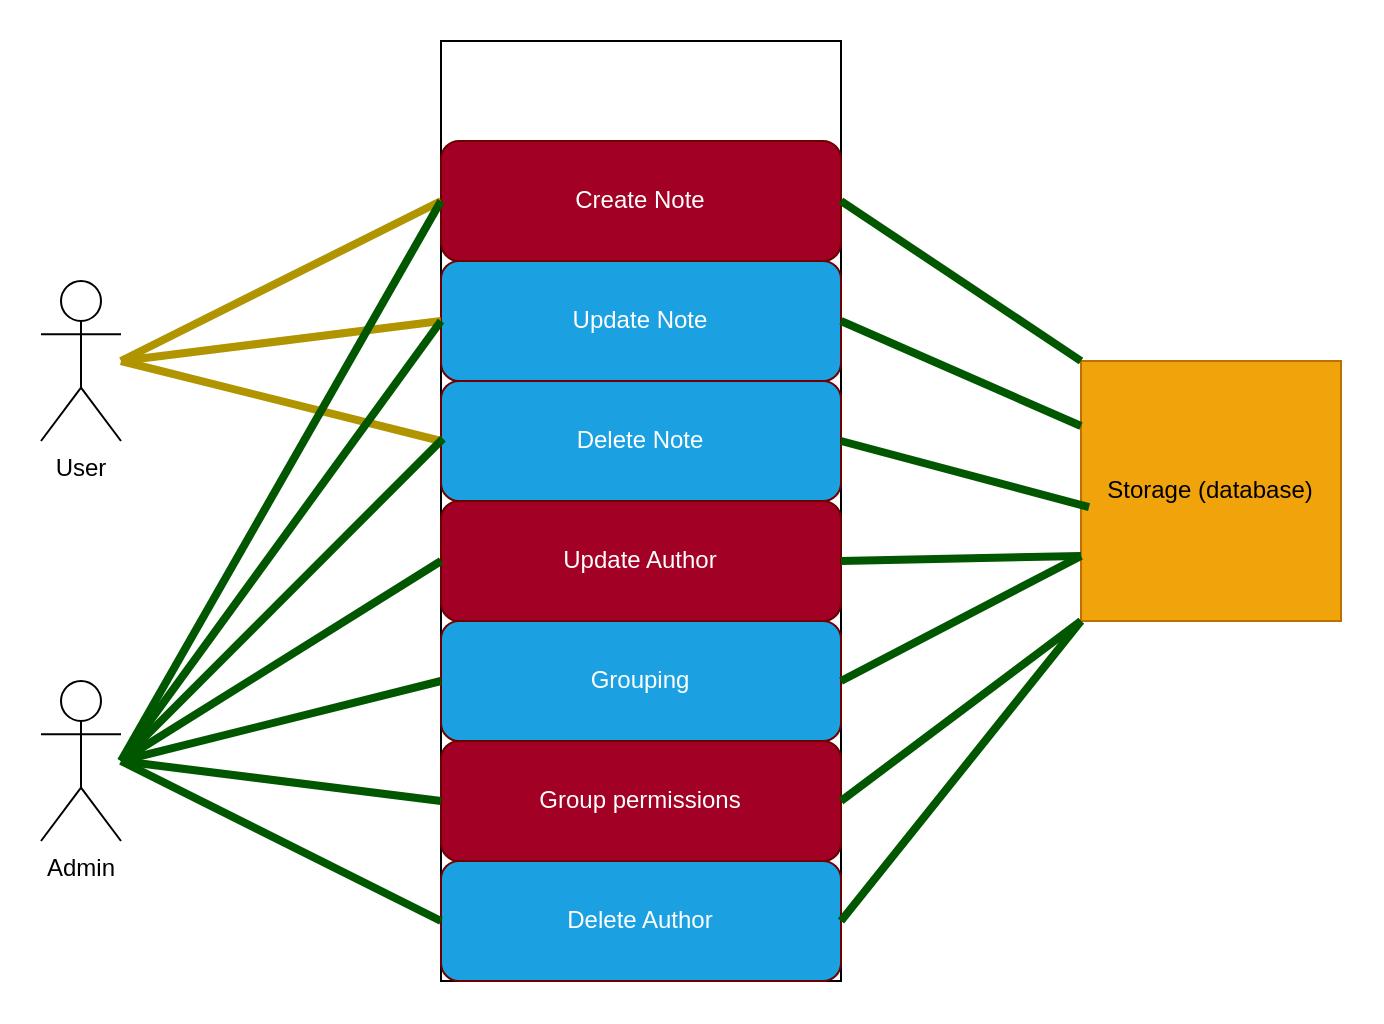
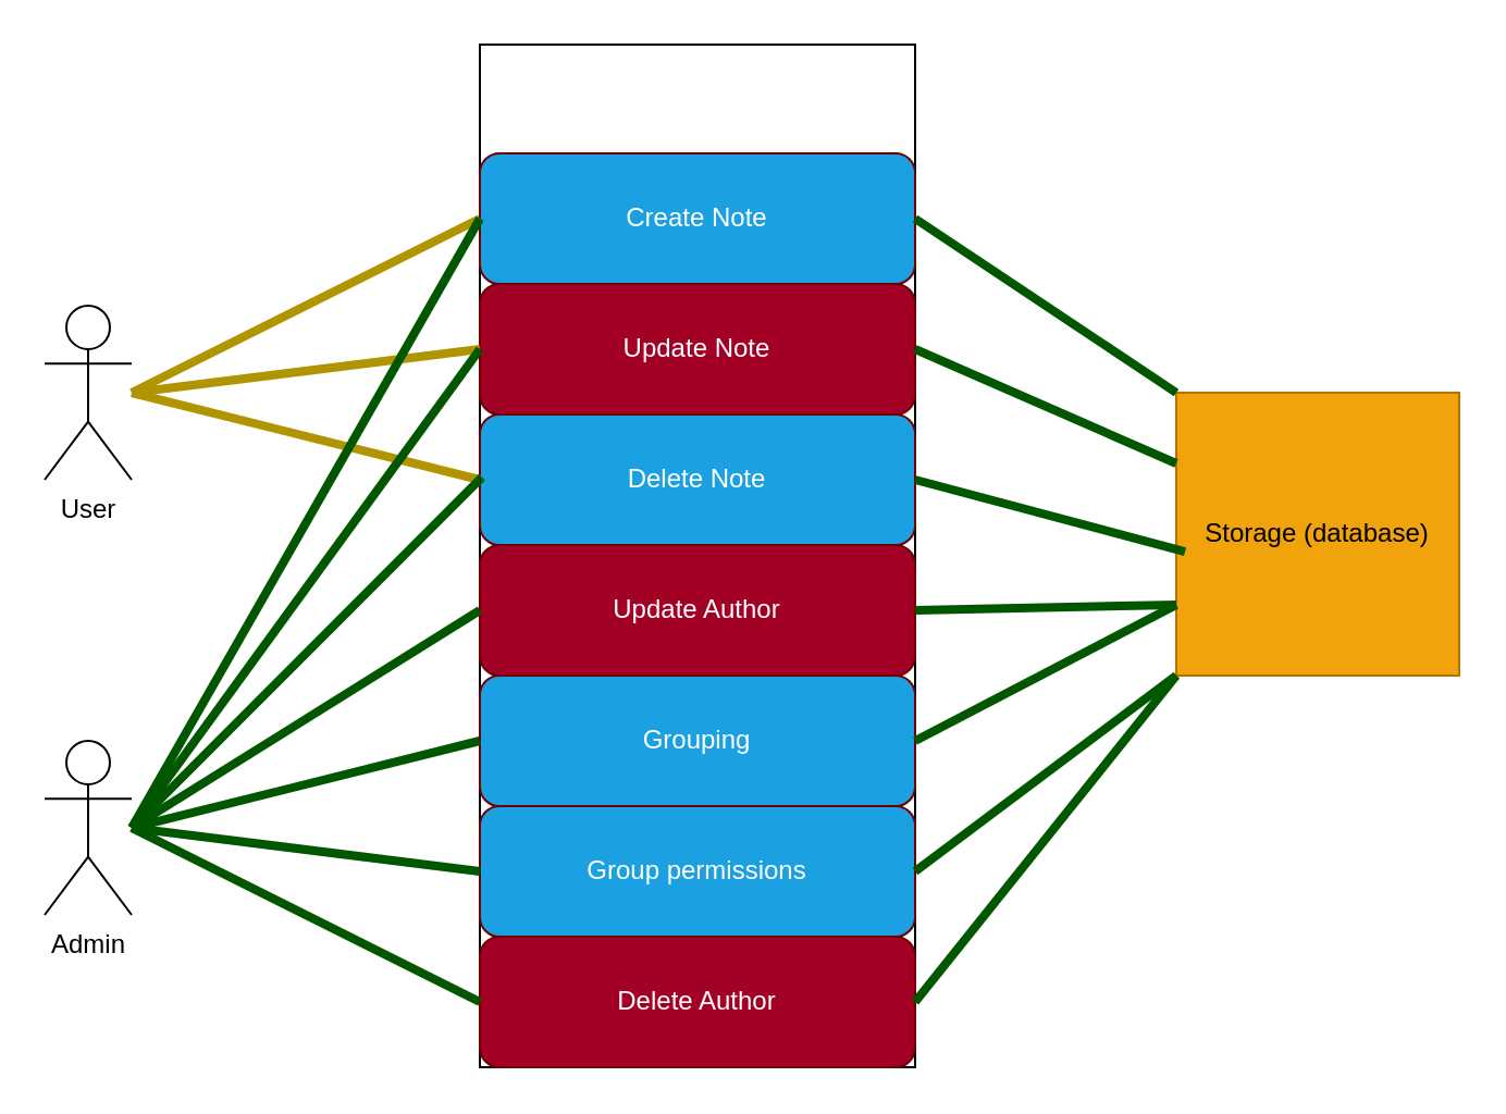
- <mxCell id="5" value="Create Note" style="rounded=1;whiteSpace=wrap;html=1;fillColor=#a20025;fontColor=#ffffff;strokeColor=#6F0000;" vertex="1" parent="1"><mxGeometry x="220" y="70" width="200" height="60" as="geometry" /></mxCell>
+ <mxCell id="5" value="Create Note" style="rounded=1;whiteSpace=wrap;html=1;fillColor=#1ba1e2;fontColor=#ffffff;strokeColor=#6F0000;" vertex="1" parent="1"><mxGeometry x="220" y="70" width="200" height="60" as="geometry" /></mxCell>
- <mxCell id="6" value="Update Note" style="rounded=1;whiteSpace=wrap;html=1;fillColor=#1ba1e2;fontColor=#ffffff;strokeColor=#6F0000;" vertex="1" parent="1"><mxGeometry x="220" y="130" width="200" height="60" as="geometry" /></mxCell>
+ <mxCell id="6" value="Update Note" style="rounded=1;whiteSpace=wrap;html=1;fillColor=#a20025;fontColor=#ffffff;strokeColor=#6F0000;" vertex="1" parent="1"><mxGeometry x="220" y="130" width="200" height="60" as="geometry" /></mxCell>
- <mxCell id="10" value="Group permissions" style="rounded=1;whiteSpace=wrap;html=1;fillColor=#a20025;fontColor=#ffffff;strokeColor=#6F0000;" vertex="1" parent="1"><mxGeometry x="220" y="370" width="200" height="60" as="geometry" /></mxCell>
+ <mxCell id="10" value="Group permissions" style="rounded=1;whiteSpace=wrap;html=1;fillColor=#1ba1e2;fontColor=#ffffff;strokeColor=#6F0000;" vertex="1" parent="1"><mxGeometry x="220" y="370" width="200" height="60" as="geometry" /></mxCell>
- <mxCell id="11" value="Delete Author" style="rounded=1;whiteSpace=wrap;html=1;fillColor=#1ba1e2;fontColor=#ffffff;strokeColor=#6F0000;" vertex="1" parent="1"><mxGeometry x="220" y="430" width="200" height="60" as="geometry" /></mxCell>
+ <mxCell id="11" value="Delete Author" style="rounded=1;whiteSpace=wrap;html=1;fillColor=#a20025;fontColor=#ffffff;strokeColor=#6F0000;" vertex="1" parent="1"><mxGeometry x="220" y="430" width="200" height="60" as="geometry" /></mxCell>
